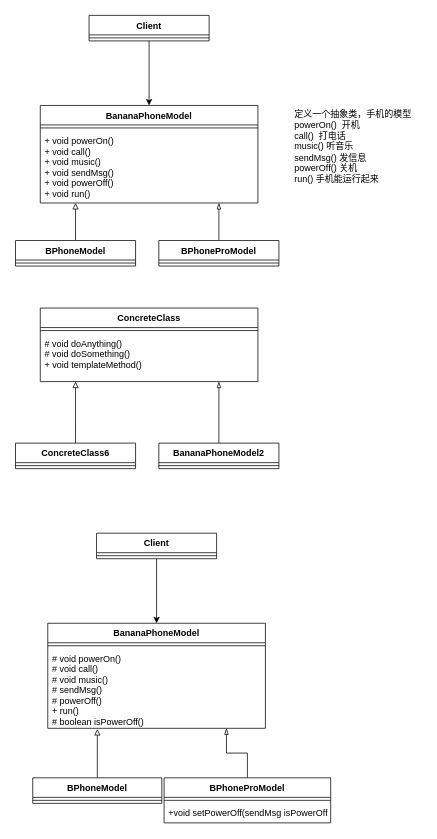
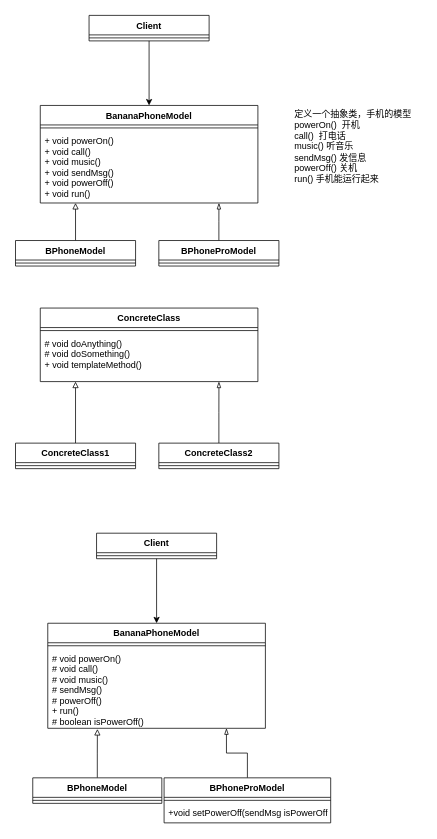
- <mxCell id="19" value="ConcreteClass6" style="swimlane;fontStyle=1;align=center;verticalAlign=top;childLayout=stackLayout;horizontal=1;startSize=26;horizontalStack=0;resizeParent=1;resizeParentMax=0;resizeLast=0;collapsible=1;marginBottom=0;" parent="1" vertex="1"><mxGeometry x="20" y="590" width="160" height="34" as="geometry" /></mxCell>
+ <mxCell id="19" value="ConcreteClass1" style="swimlane;fontStyle=1;align=center;verticalAlign=top;childLayout=stackLayout;horizontal=1;startSize=26;horizontalStack=0;resizeParent=1;resizeParentMax=0;resizeLast=0;collapsible=1;marginBottom=0;" parent="1" vertex="1"><mxGeometry x="20" y="590" width="160" height="34" as="geometry" /></mxCell>
- <mxCell id="22" value="BananaPhoneModel2" style="swimlane;fontStyle=1;align=center;verticalAlign=top;childLayout=stackLayout;horizontal=1;startSize=26;horizontalStack=0;resizeParent=1;resizeParentMax=0;resizeLast=0;collapsible=1;marginBottom=0;" parent="1" vertex="1"><mxGeometry x="211" y="590" width="160" height="34" as="geometry" /></mxCell>
+ <mxCell id="22" value="ConcreteClass2" style="swimlane;fontStyle=1;align=center;verticalAlign=top;childLayout=stackLayout;horizontal=1;startSize=26;horizontalStack=0;resizeParent=1;resizeParentMax=0;resizeLast=0;collapsible=1;marginBottom=0;" parent="1" vertex="1"><mxGeometry x="211" y="590" width="160" height="34" as="geometry" /></mxCell>
